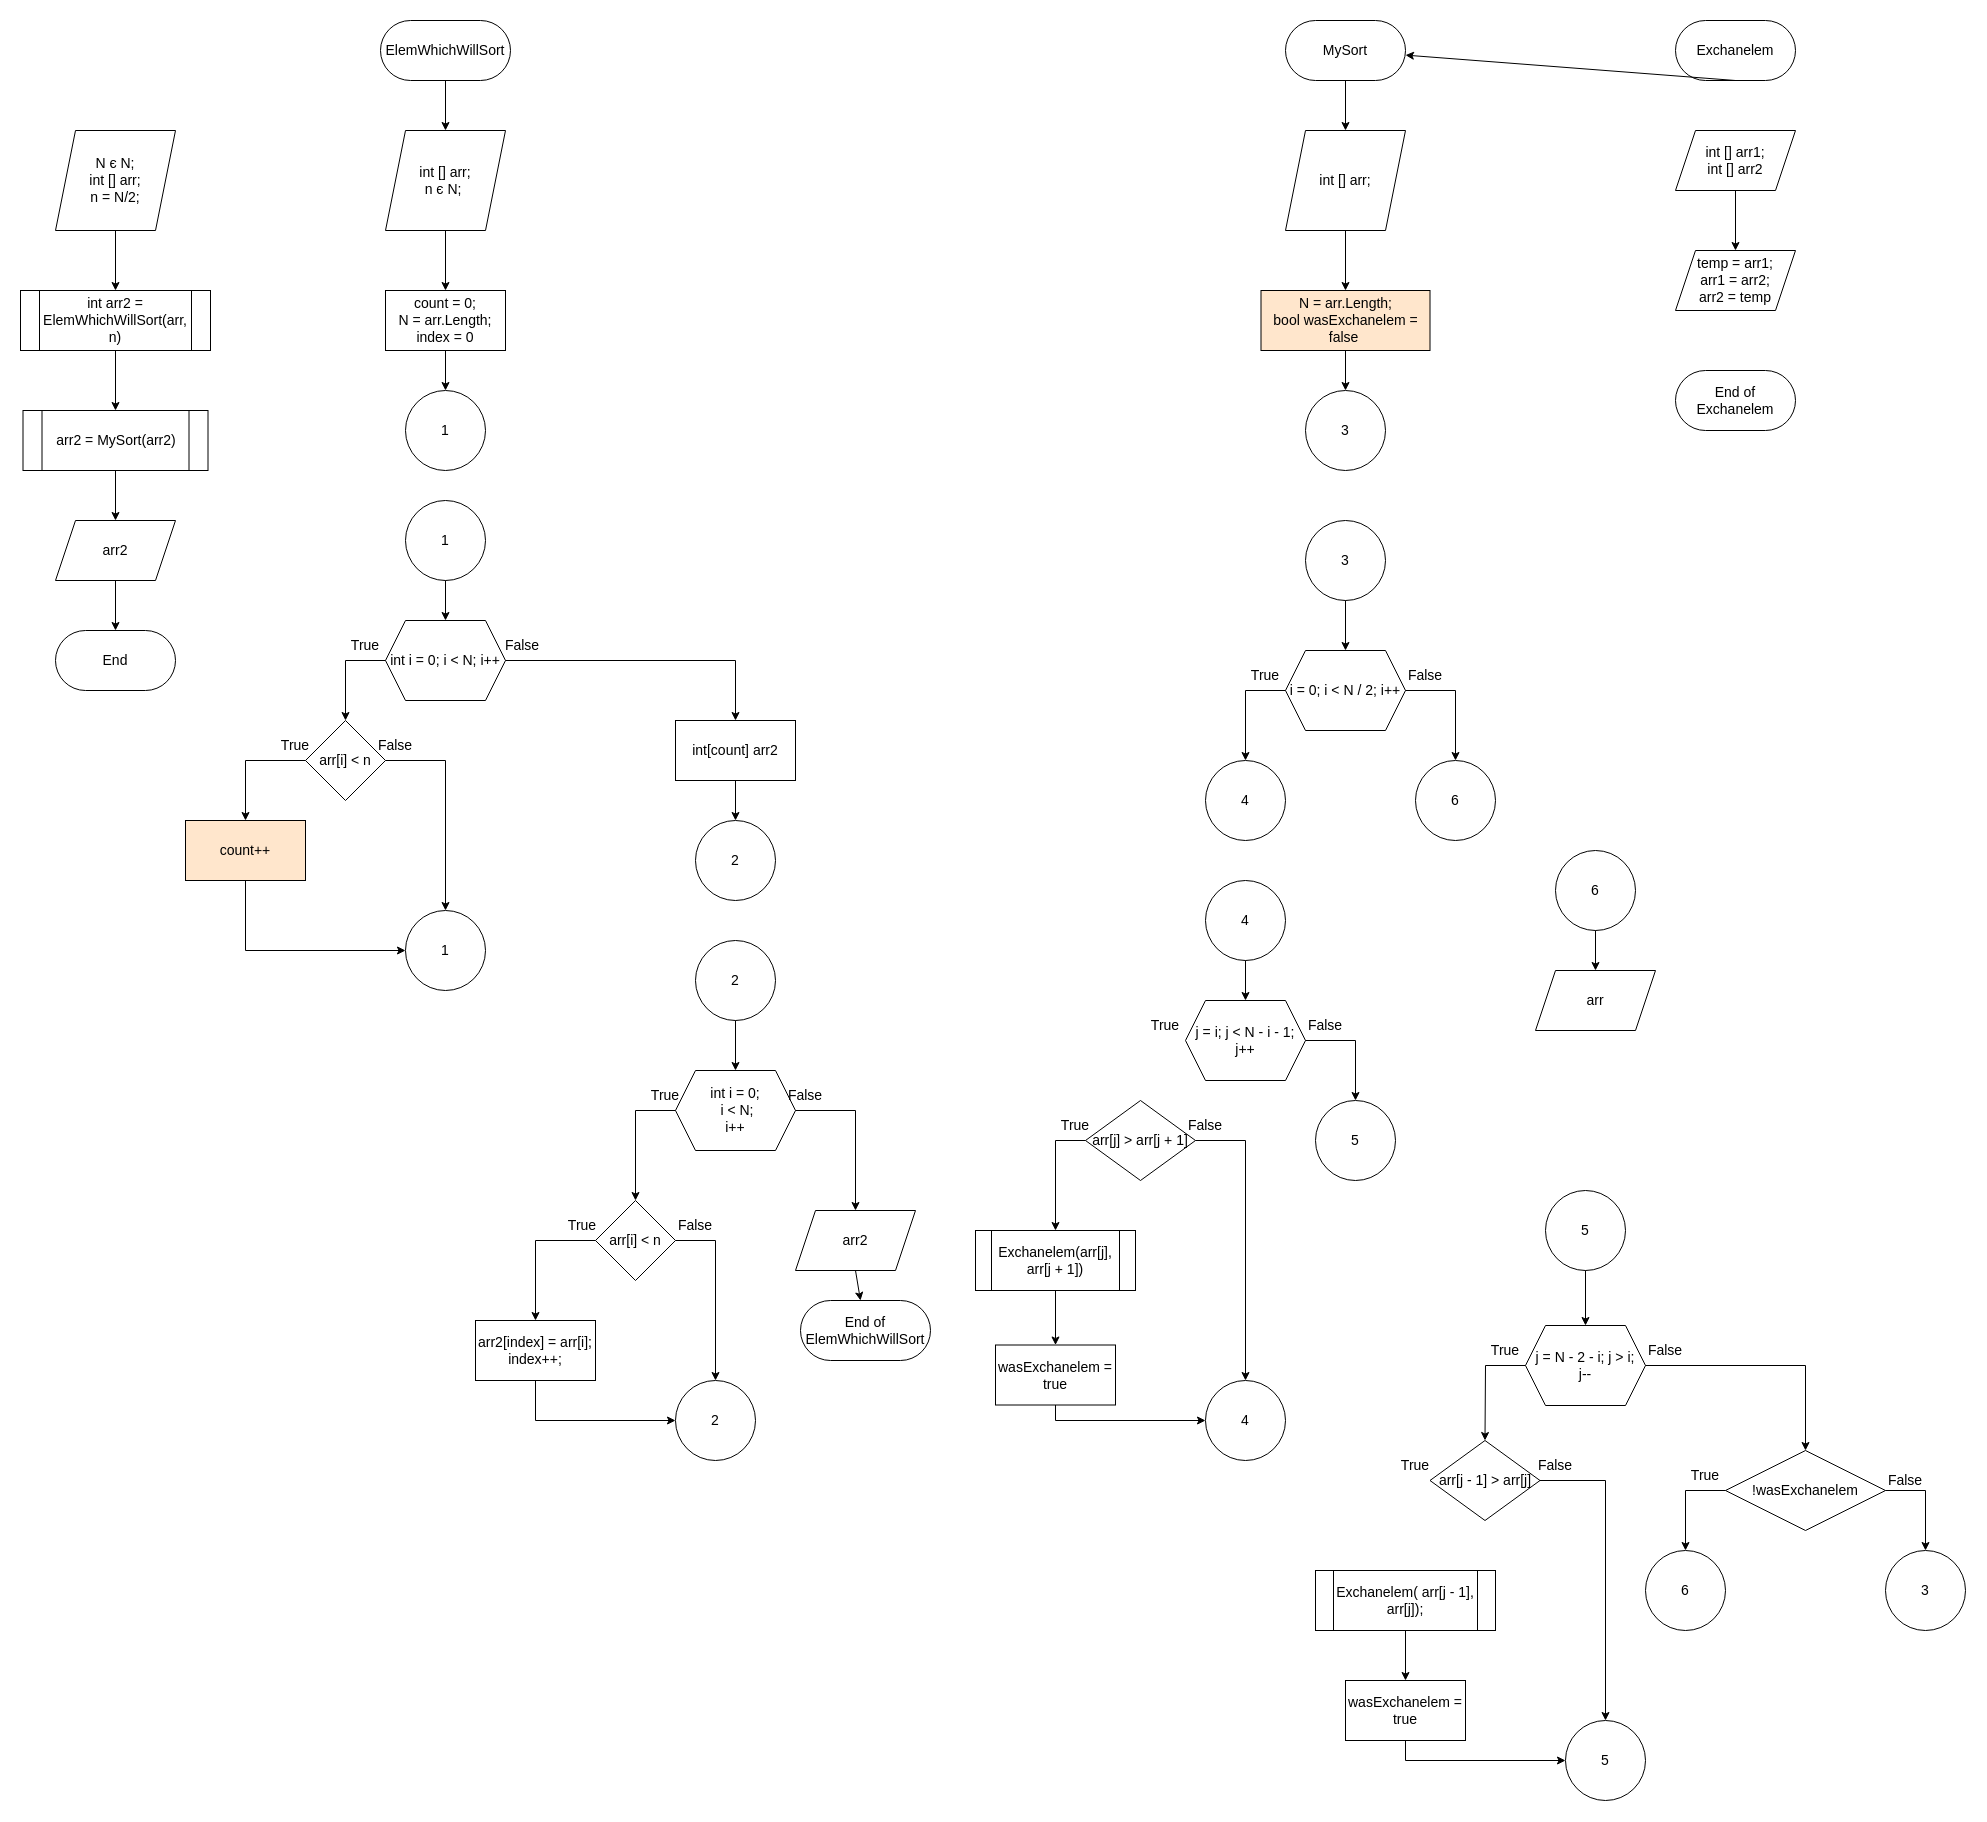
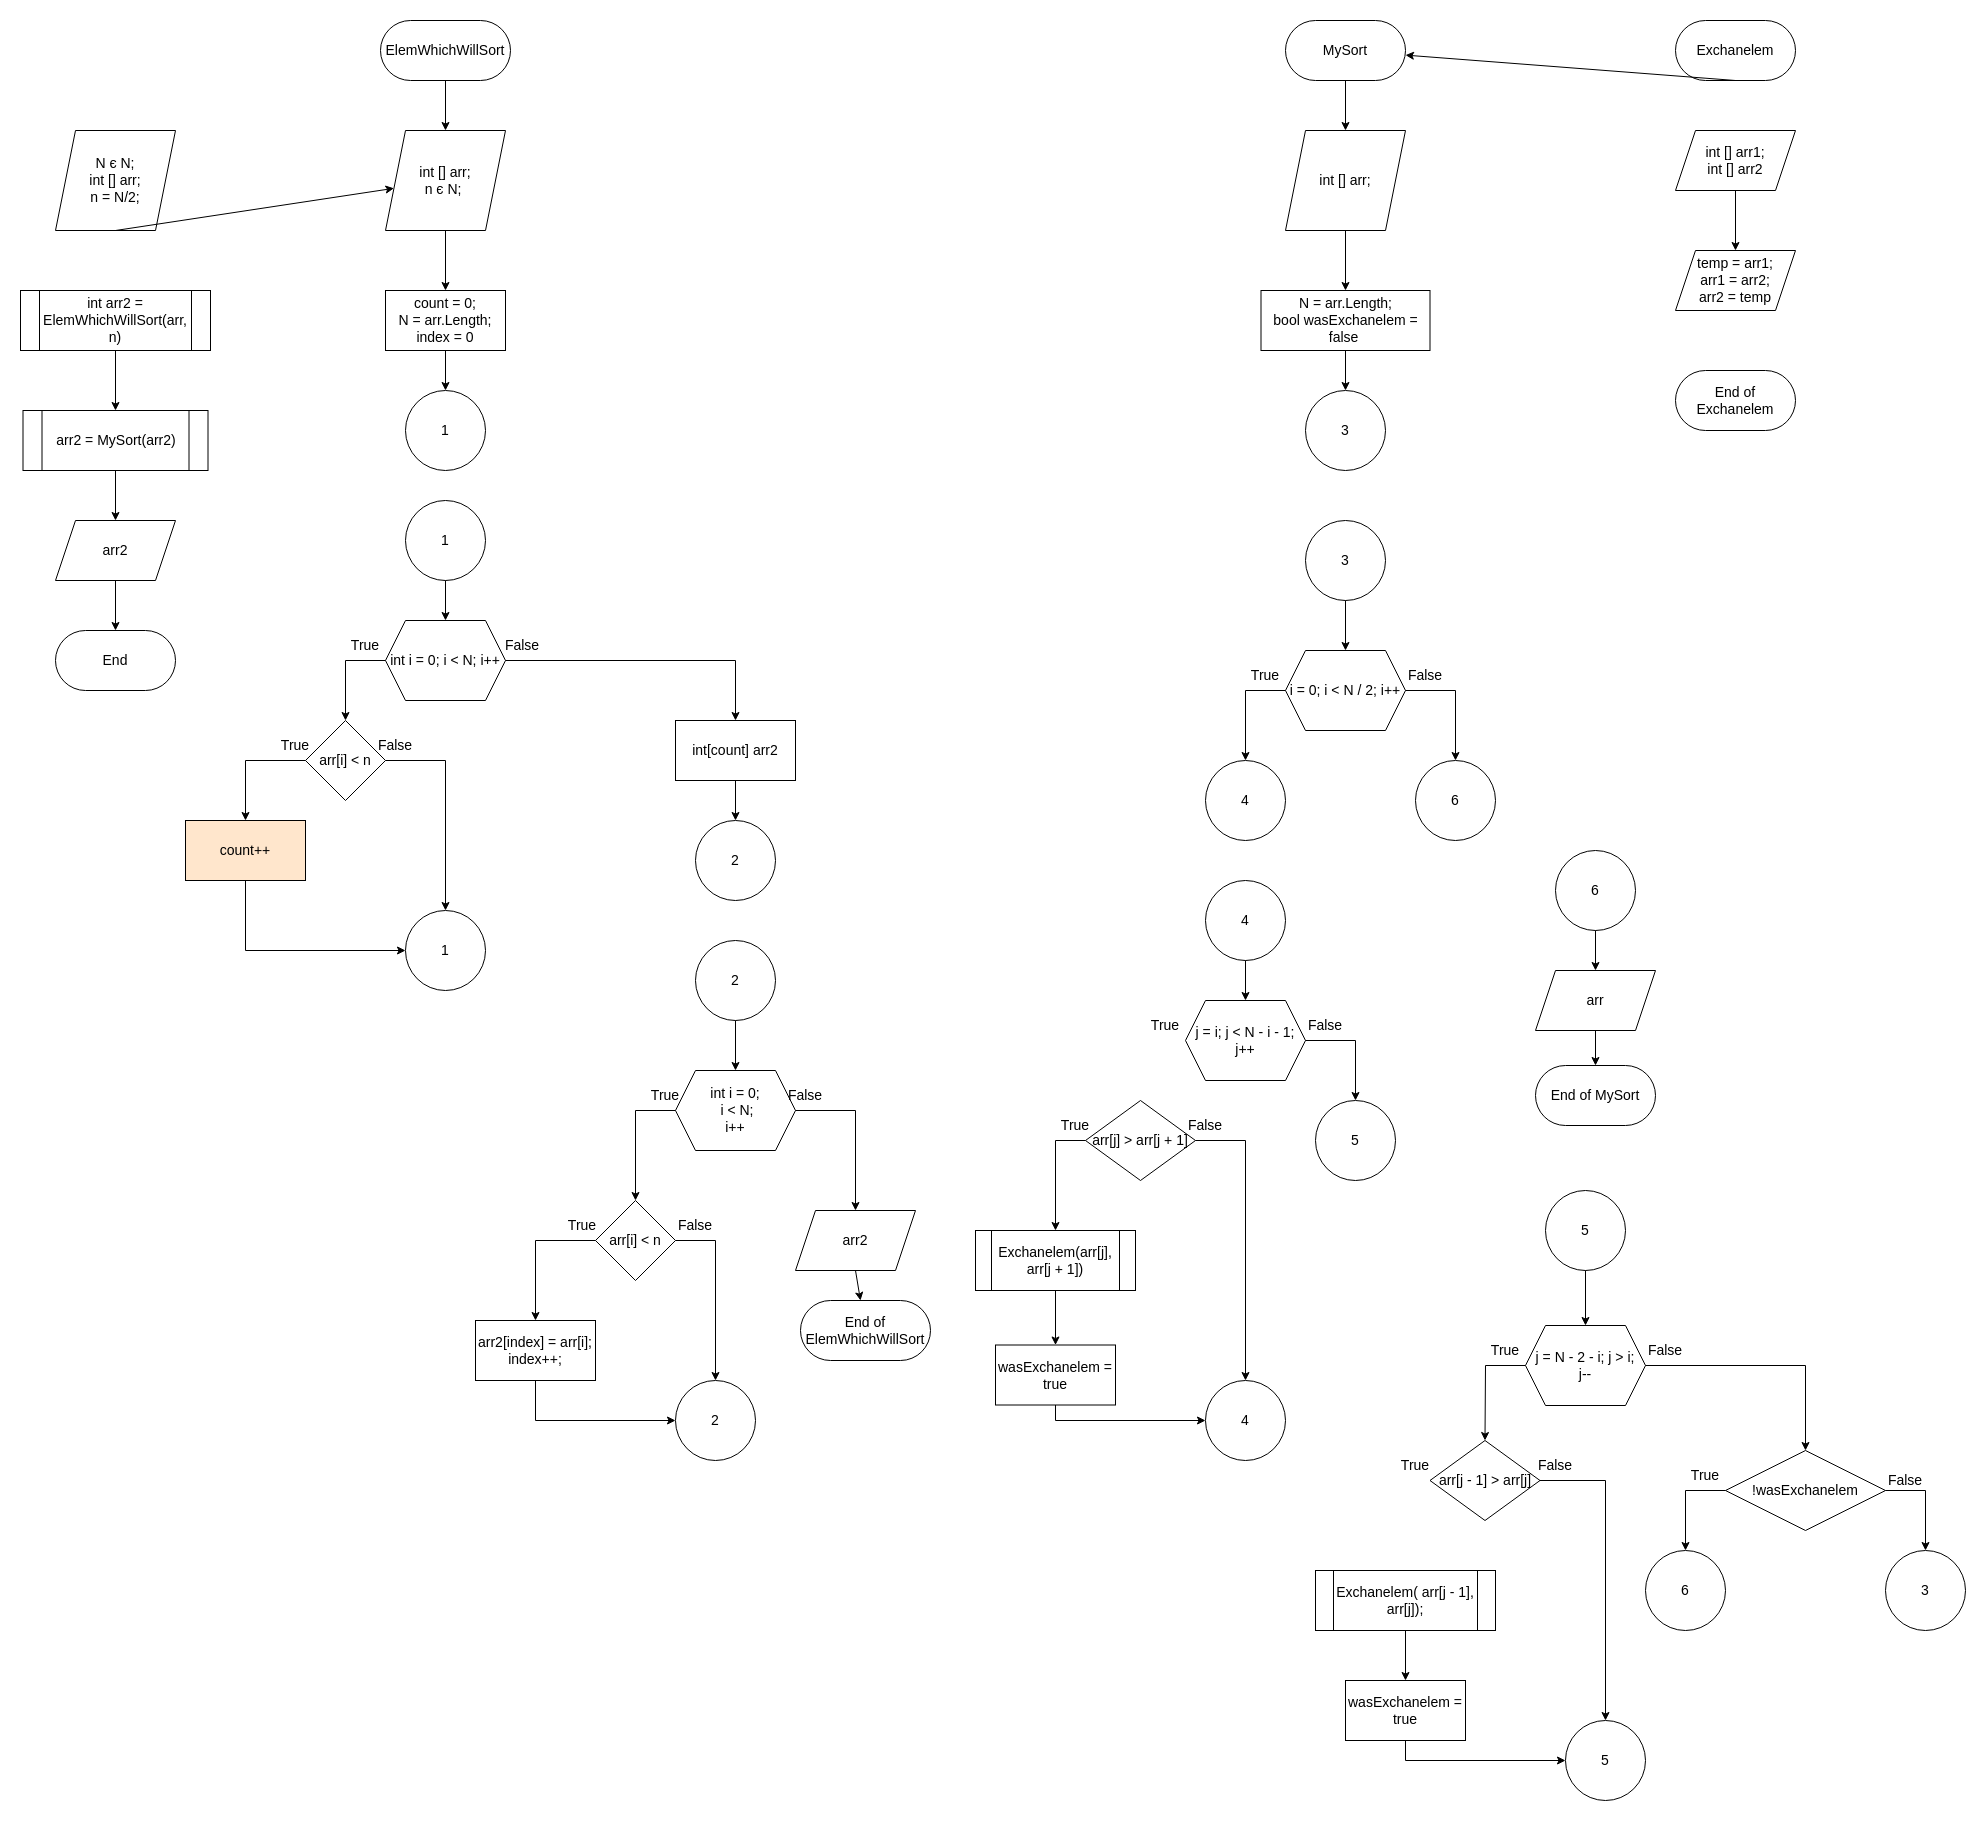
- <mxCell id="3" value="" style="endArrow=classic;html=1;rounded=0;fontSize=14;exitX=0.5;exitY=1;exitDx=0;exitDy=0;entryX=0.5;entryY=0;entryDx=0;entryDy=0;" parent="1" source="2" target="4" edge="1"><mxGeometry width="50" height="50" relative="1" as="geometry"><mxPoint x="171" y="310" as="sourcePoint" /><mxPoint x="115" y="280" as="targetPoint" /></mxGeometry></mxCell>
+ <mxCell id="3" value="" style="endArrow=classic;html=1;rounded=0;fontSize=14;exitX=0.5;exitY=1;exitDx=0;exitDy=0;" parent="1" source="2" target="6" edge="1"><mxGeometry width="50" height="50" relative="1" as="geometry"><mxPoint x="171" y="310" as="sourcePoint" /><mxPoint x="115" y="280" as="targetPoint" /></mxGeometry></mxCell>
- <mxCell id="53" value="N = arr.Length;&lt;br style=&quot;font-size: 14px;&quot;&gt;bool wasExchanelem = false&amp;nbsp;" style="rounded=0;whiteSpace=wrap;html=1;fontSize=14;fillColor=#ffe6cc;" parent="1" vertex="1"><mxGeometry x="1260.5" y="290" width="169" height="60" as="geometry" /></mxCell>
+ <mxCell id="53" value="N = arr.Length;&lt;br style=&quot;font-size: 14px;&quot;&gt;bool wasExchanelem = false&amp;nbsp;" style="rounded=0;whiteSpace=wrap;html=1;fontSize=14;" parent="1" vertex="1"><mxGeometry x="1260.5" y="290" width="169" height="60" as="geometry" /></mxCell>
+ <mxCell id="104" value="" style="endArrow=classic;html=1;rounded=0;fontSize=14;exitX=0.5;exitY=1;exitDx=0;exitDy=0;entryX=0.5;entryY=0;entryDx=0;entryDy=0;" parent="1" source="101" target="103" edge="1"><mxGeometry width="50" height="50" relative="1" as="geometry"><mxPoint x="1355" y="1190" as="sourcePoint" /><mxPoint x="1405" y="1140" as="targetPoint" /></mxGeometry></mxCell>
+ <mxCell id="103" value="End of MySort" style="rounded=1;whiteSpace=wrap;html=1;fontSize=14;arcSize=50;" parent="1" vertex="1"><mxGeometry x="1535" y="1065" width="120" height="60" as="geometry" /></mxCell>
